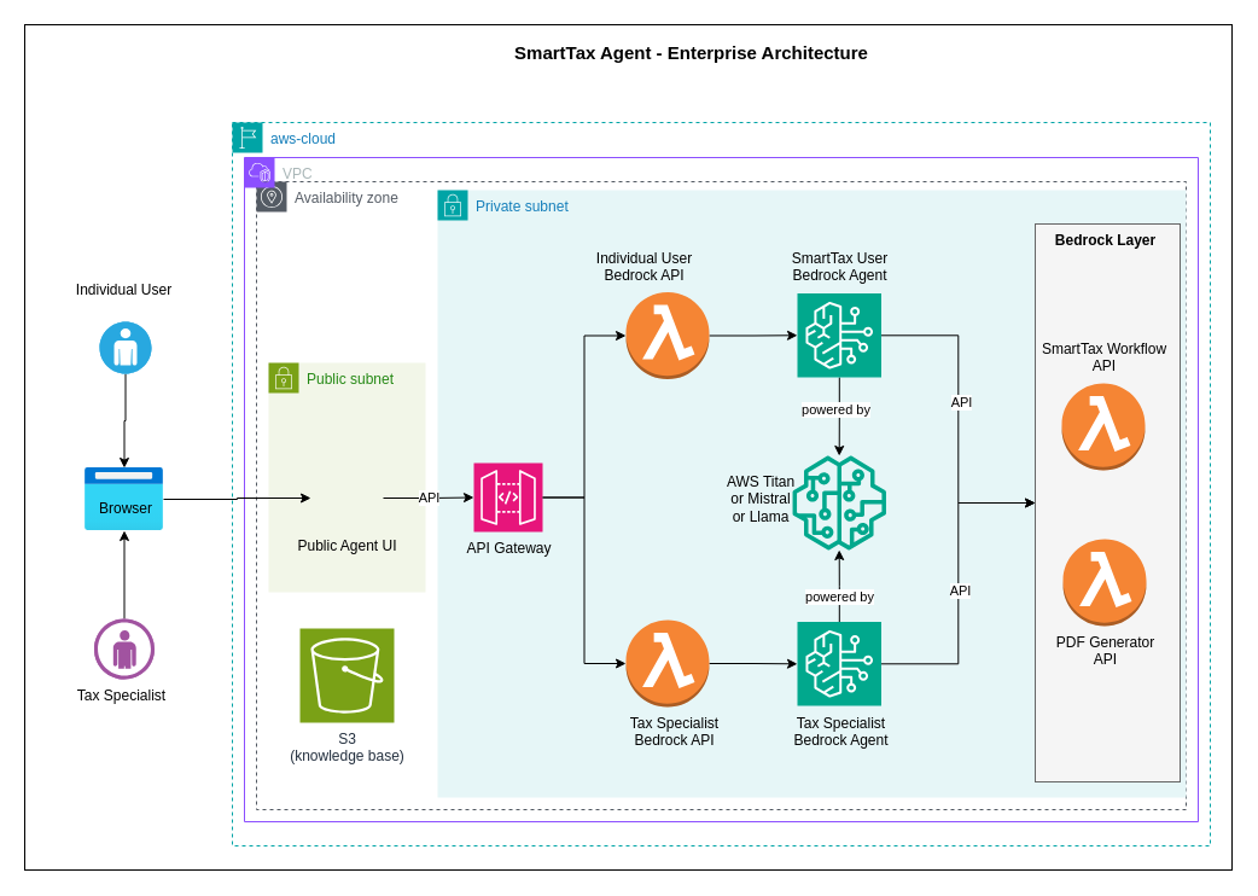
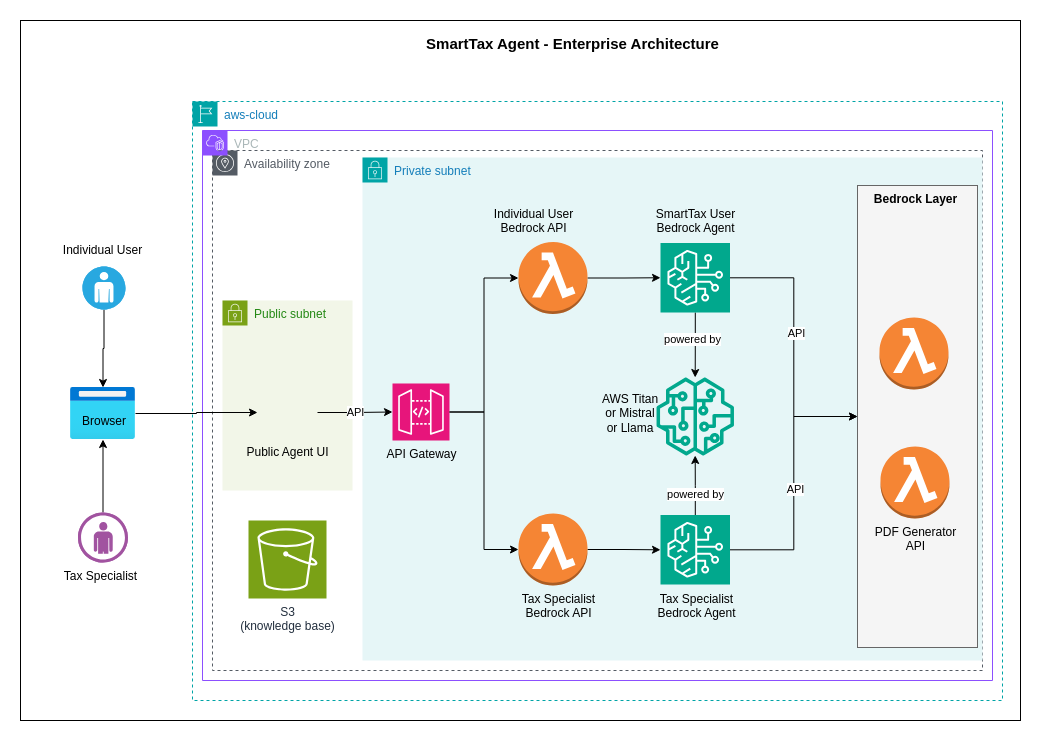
- <mxCell id="46" value="Individual User" style="text;html=1;strokeColor=none;fillColor=none;align=center;verticalAlign=top;" vertex="1" parent="1"><mxGeometry x="52" y="226" width="100" height="30" as="geometry" /></mxCell>
+ <mxCell id="46" value="Individual User" style="text;html=1;strokeColor=none;fillColor=none;align=center;verticalAlign=top;" vertex="1" parent="1"><mxGeometry x="52" y="236" width="100" height="30" as="geometry" /></mxCell>
- <mxCell id="34" value="&lt;div&gt;SmartTax Workflow &lt;br&gt;API&lt;/div&gt;" style="text;html=1;strokeColor=none;fillColor=none;align=center;verticalAlign=top;" vertex="1" parent="10"><mxGeometry x="501.5" y="118" width="100" height="30" as="geometry" /></mxCell>
